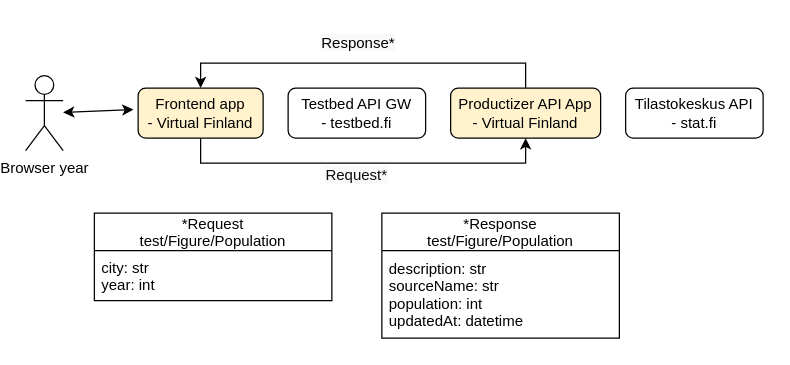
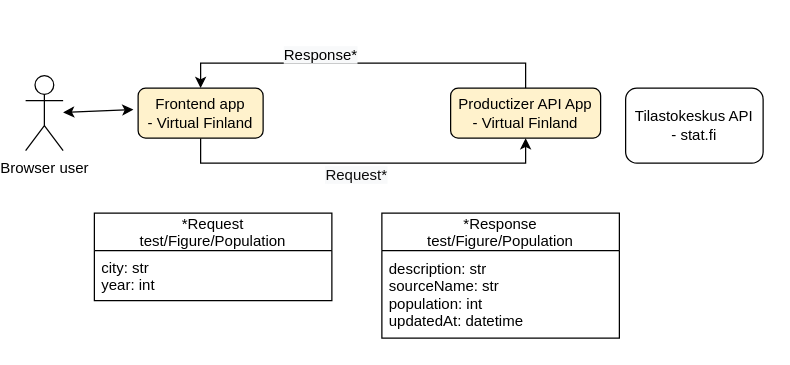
- <mxCell id="11" value="&lt;span style=&quot;color: rgb(0, 0, 0); font-family: Helvetica; font-size: 12px; font-style: normal; font-variant-ligatures: normal; font-variant-caps: normal; font-weight: 400; letter-spacing: normal; orphans: 2; text-align: center; text-indent: 0px; text-transform: none; widows: 2; word-spacing: 0px; -webkit-text-stroke-width: 0px; background-color: rgb(248, 249, 250); text-decoration-thickness: initial; text-decoration-style: initial; text-decoration-color: initial; float: none; display: inline !important;&quot;&gt;Response*&lt;/span&gt;" style="text;whiteSpace=wrap;html=1;" parent="1" vertex="1"><mxGeometry x="255" y="20" width="60" height="20" as="geometry" /></mxCell>
+ <mxCell id="11" value="&lt;span style=&quot;color: rgb(0, 0, 0); font-family: Helvetica; font-size: 12px; font-style: normal; font-variant-ligatures: normal; font-variant-caps: normal; font-weight: 400; letter-spacing: normal; orphans: 2; text-align: center; text-indent: 0px; text-transform: none; widows: 2; word-spacing: 0px; -webkit-text-stroke-width: 0px; background-color: rgb(248, 249, 250); text-decoration-thickness: initial; text-decoration-style: initial; text-decoration-color: initial; float: none; display: inline !important;&quot;&gt;Response*&lt;/span&gt;" style="text;whiteSpace=wrap;html=1;" parent="1" vertex="1"><mxGeometry x="225" y="30" width="60" height="20" as="geometry" /></mxCell>
- <mxCell id="5" value="Testbed API GW&lt;br&gt;- testbed.fi" style="rounded=1;whiteSpace=wrap;html=1;" parent="1" vertex="1"><mxGeometry x="230" y="70" width="110" height="40" as="geometry" /></mxCell>
- <mxCell id="2" value="Tilastokeskus API&lt;br&gt;- stat.fi" style="rounded=1;whiteSpace=wrap;html=1;" parent="1" vertex="1"><mxGeometry x="500" y="70" width="110" height="40" as="geometry" /></mxCell>
+ <mxCell id="2" value="Tilastokeskus API&lt;br&gt;- stat.fi" style="rounded=1;whiteSpace=wrap;html=1;" parent="1" vertex="1"><mxGeometry x="500" y="70" width="110" height="60" as="geometry" /></mxCell>
- <mxCell id="8" value="Browser year" style="shape=umlActor;verticalLabelPosition=bottom;verticalAlign=top;html=1;outlineConnect=0;" parent="1" vertex="1"><mxGeometry x="20" y="60" width="30" height="60" as="geometry" /></mxCell>
+ <mxCell id="8" value="Browser user" style="shape=umlActor;verticalLabelPosition=bottom;verticalAlign=top;html=1;outlineConnect=0;" parent="1" vertex="1"><mxGeometry x="20" y="60" width="30" height="60" as="geometry" /></mxCell>
